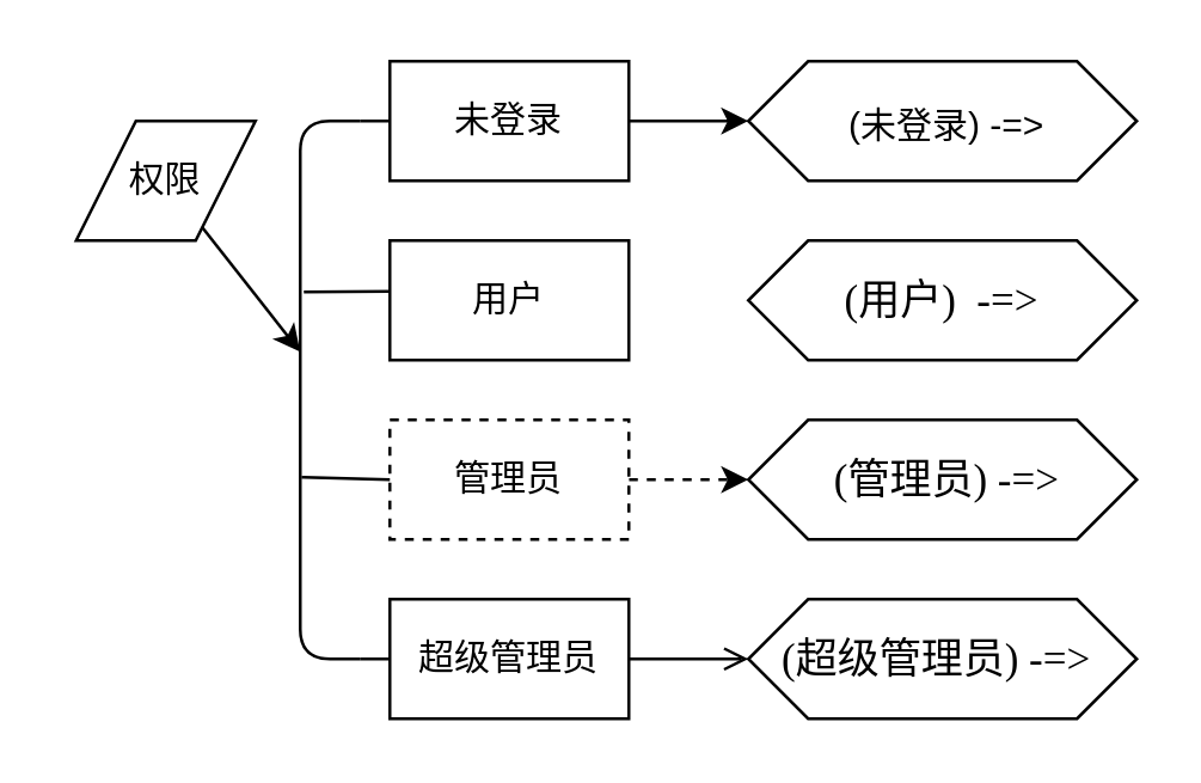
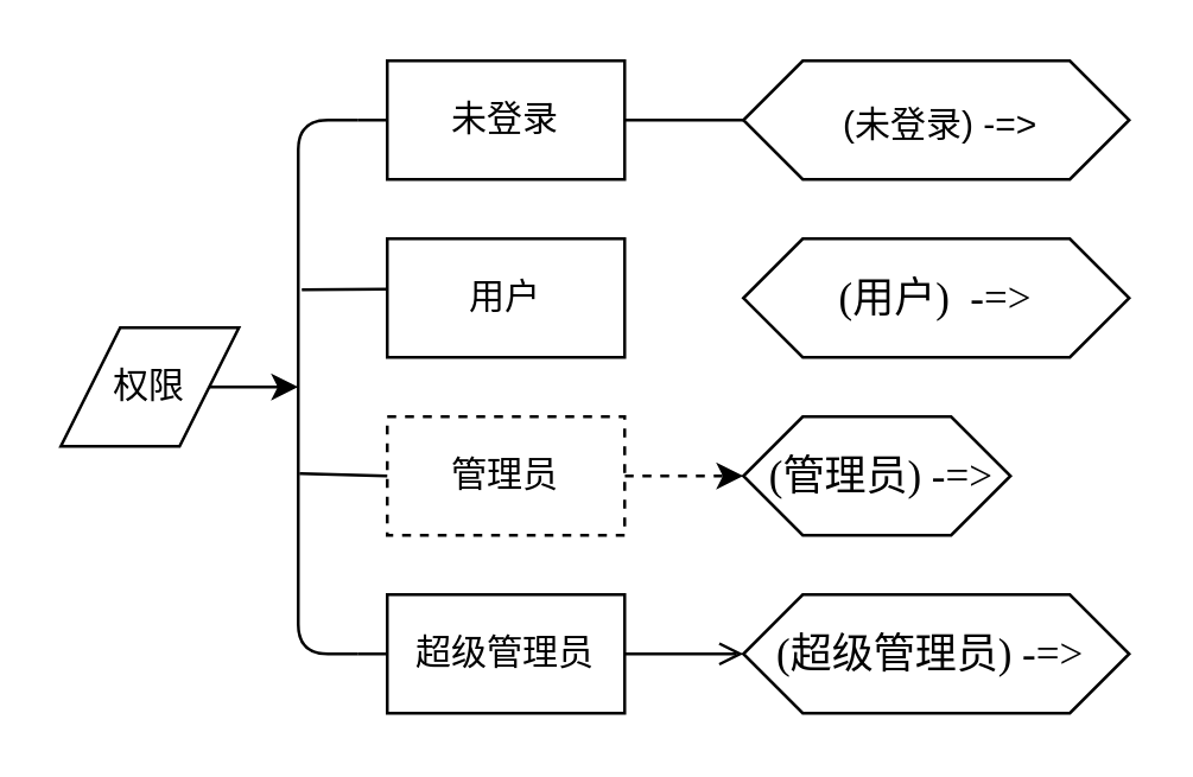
- <mxCell id="4" value="" style="edgeStyle=none;html=1;" edge="1" parent="1" source="5" target="16"><mxGeometry relative="1" as="geometry" /></mxCell>
+ <mxCell id="4" value="" style="edgeStyle=none;html=1;endArrow=none;" edge="1" parent="1" source="5" target="16"><mxGeometry relative="1" as="geometry" /></mxCell>
- <mxCell id="3" value="权限" style="shape=parallelogram;perimeter=parallelogramPerimeter;whiteSpace=wrap;html=1;fixedSize=1;" vertex="1" parent="1"><mxGeometry x="25" y="40" width="60" height="40" as="geometry" /></mxCell>
+ <mxCell id="3" value="权限" style="shape=parallelogram;perimeter=parallelogramPerimeter;whiteSpace=wrap;html=1;fixedSize=1;" vertex="1" parent="1"><mxGeometry x="20" y="110" width="60" height="40" as="geometry" /></mxCell>
- <mxCell id="18" value="&lt;span lang=&quot;EN-US&quot; style=&quot;font-size: 10.5pt ; font-family: &amp;#34;times new roman&amp;#34; , serif&quot;&gt;&amp;nbsp;(&lt;/span&gt;&lt;span style=&quot;font-size: 10.5pt&quot;&gt;管理员&lt;/span&gt;&lt;span lang=&quot;EN-US&quot; style=&quot;font-size: 10.5pt ; font-family: &amp;#34;times new roman&amp;#34; , serif&quot;&gt;) -=&amp;gt;&lt;/span&gt;" style="shape=hexagon;perimeter=hexagonPerimeter2;whiteSpace=wrap;html=1;fixedSize=1;" vertex="1" parent="1"><mxGeometry x="250" y="140" width="130" height="40" as="geometry" /></mxCell>
+ <mxCell id="18" value="&lt;span lang=&quot;EN-US&quot; style=&quot;font-size: 10.5pt ; font-family: &amp;#34;times new roman&amp;#34; , serif&quot;&gt;&amp;nbsp;(&lt;/span&gt;&lt;span style=&quot;font-size: 10.5pt&quot;&gt;管理员&lt;/span&gt;&lt;span lang=&quot;EN-US&quot; style=&quot;font-size: 10.5pt ; font-family: &amp;#34;times new roman&amp;#34; , serif&quot;&gt;) -=&amp;gt;&lt;/span&gt;" style="shape=hexagon;perimeter=hexagonPerimeter2;whiteSpace=wrap;html=1;fixedSize=1;" vertex="1" parent="1"><mxGeometry x="250" y="140" width="90" height="40" as="geometry" /></mxCell>
